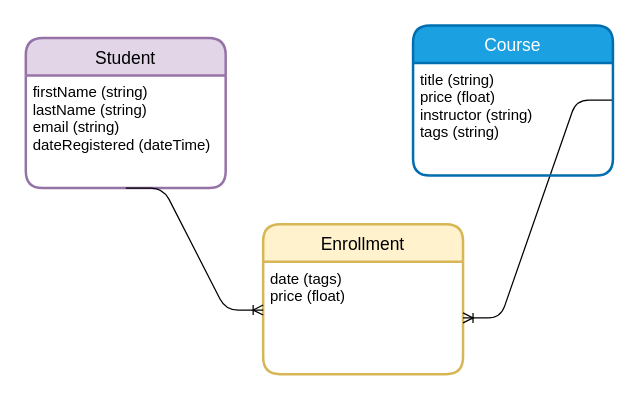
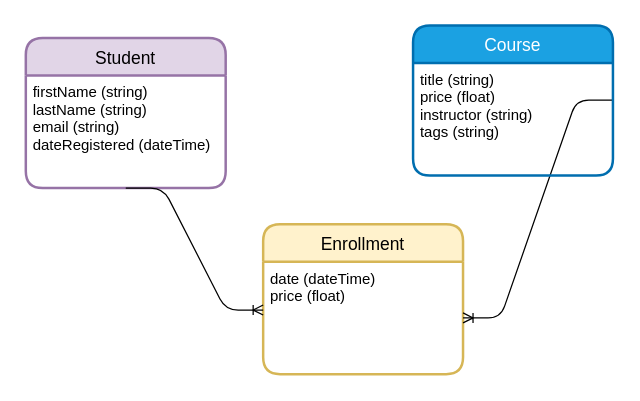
- <mxCell id="5" value="date (tags)&#10;price (float)" style="align=left;strokeColor=none;fillColor=none;spacingLeft=4;fontSize=12;verticalAlign=top;resizable=0;rotatable=0;part=1;" vertex="1" parent="4"><mxGeometry y="30" width="160" height="90" as="geometry" /></mxCell>
+ <mxCell id="5" value="date (dateTime)&#10;price (float)" style="align=left;strokeColor=none;fillColor=none;spacingLeft=4;fontSize=12;verticalAlign=top;resizable=0;rotatable=0;part=1;" vertex="1" parent="4"><mxGeometry y="30" width="160" height="90" as="geometry" /></mxCell>
